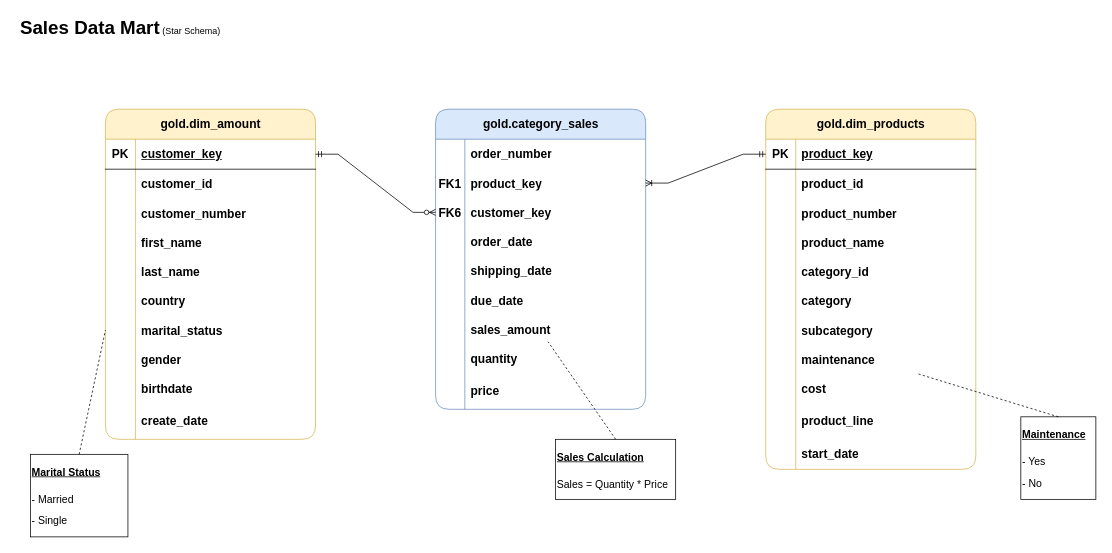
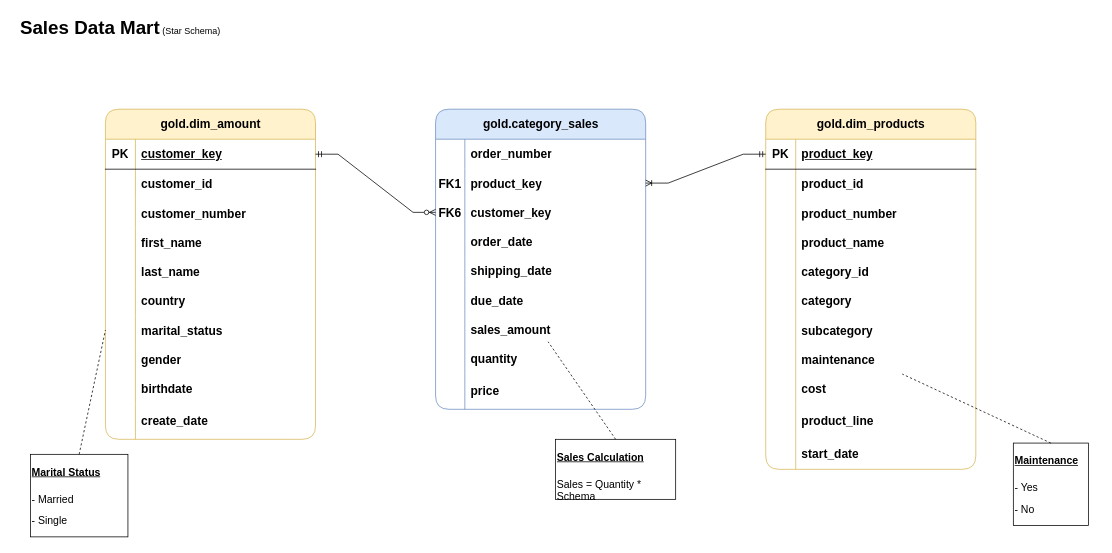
- <mxCell id="98" value="&lt;h1 style=&quot;margin-top: 0px;&quot;&gt;&lt;font style=&quot;font-size: 14px;&quot;&gt;&lt;u&gt;Sales Calculation&lt;/u&gt;&lt;/font&gt;&lt;/h1&gt;&lt;p&gt;&lt;font style=&quot;font-size: 14px;&quot;&gt;Sales = Quantity * Price&lt;/font&gt;&lt;/p&gt;" style="text;html=1;whiteSpace=wrap;overflow=hidden;rounded=0;strokeColor=default;" parent="1" vertex="1"><mxGeometry x="740" y="585" width="160" height="80" as="geometry" /></mxCell>
+ <mxCell id="98" value="&lt;h1 style=&quot;margin-top: 0px;&quot;&gt;&lt;font style=&quot;font-size: 14px;&quot;&gt;&lt;u&gt;Sales Calculation&lt;/u&gt;&lt;/font&gt;&lt;/h1&gt;&lt;p&gt;&lt;font style=&quot;font-size: 14px;&quot;&gt;Sales = Quantity * Schema&lt;/font&gt;&lt;/p&gt;" style="text;html=1;whiteSpace=wrap;overflow=hidden;rounded=0;strokeColor=default;" parent="1" vertex="1"><mxGeometry x="740" y="585" width="160" height="80" as="geometry" /></mxCell>
- <mxCell id="100" value="&lt;h1 style=&quot;margin-top: 0px;&quot;&gt;&lt;font style=&quot;font-size: 14px;&quot;&gt;&lt;u&gt;Maintenance&lt;/u&gt;&lt;/font&gt;&lt;/h1&gt;&lt;p&gt;&lt;font style=&quot;font-size: 14px;&quot;&gt;- Yes&lt;/font&gt;&lt;/p&gt;&lt;p&gt;&lt;font style=&quot;font-size: 14px;&quot;&gt;- No&lt;/font&gt;&lt;/p&gt;" style="text;html=1;whiteSpace=wrap;overflow=hidden;rounded=0;strokeColor=default;" vertex="1" parent="1"><mxGeometry x="1360" y="555" width="100" height="110" as="geometry" /></mxCell>
+ <mxCell id="100" value="&lt;h1 style=&quot;margin-top: 0px;&quot;&gt;&lt;font style=&quot;font-size: 14px;&quot;&gt;&lt;u&gt;Maintenance&lt;/u&gt;&lt;/font&gt;&lt;/h1&gt;&lt;p&gt;&lt;font style=&quot;font-size: 14px;&quot;&gt;- Yes&lt;/font&gt;&lt;/p&gt;&lt;p&gt;&lt;font style=&quot;font-size: 14px;&quot;&gt;- No&lt;/font&gt;&lt;/p&gt;" style="text;html=1;whiteSpace=wrap;overflow=hidden;rounded=0;strokeColor=default;" vertex="1" parent="1"><mxGeometry x="1350" y="590" width="100" height="110" as="geometry" /></mxCell>
